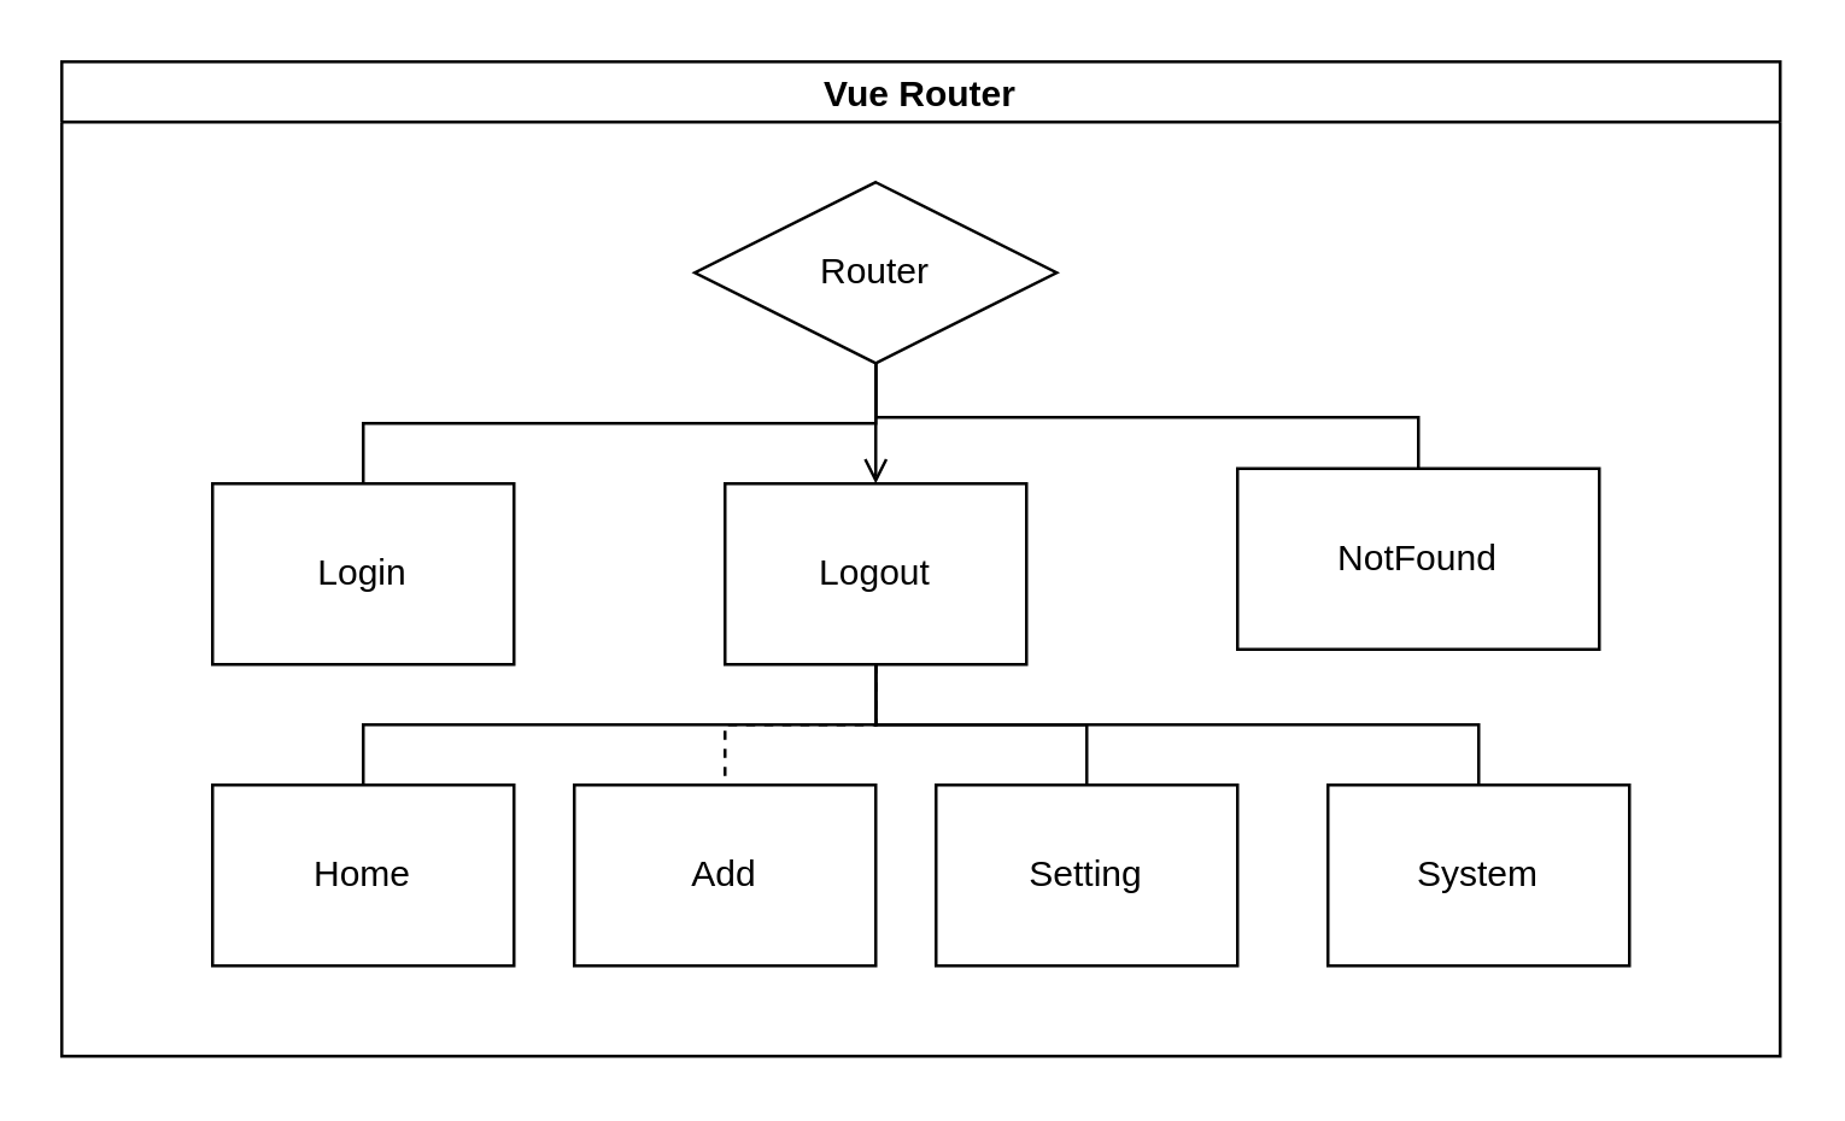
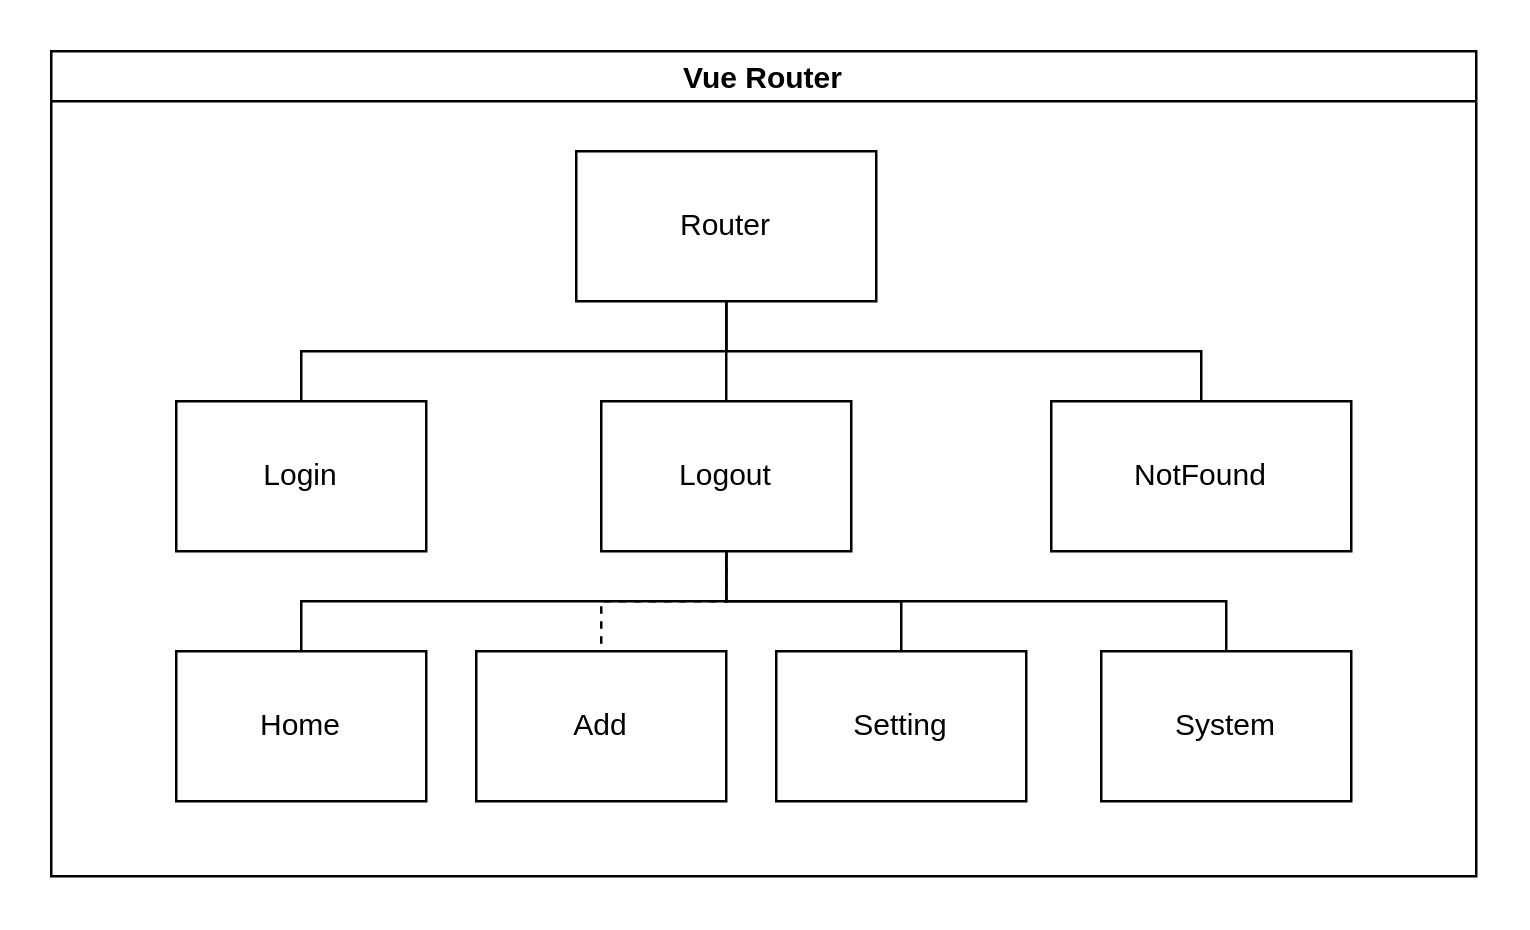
- <mxCell id="5" value="Router" style="rhombus;whiteSpace=wrap;html=1;align=center;treeFolding=1;treeMoving=1;newEdgeStyle={&quot;edgeStyle&quot;:&quot;elbowEdgeStyle&quot;,&quot;startArrow&quot;:&quot;none&quot;,&quot;endArrow&quot;:&quot;none&quot;};" vertex="1" parent="2"><mxGeometry x="210" y="40" width="120" height="60" as="geometry" /></mxCell>
+ <mxCell id="5" value="Router" style="whiteSpace=wrap;html=1;align=center;treeFolding=1;treeMoving=1;newEdgeStyle={&quot;edgeStyle&quot;:&quot;elbowEdgeStyle&quot;,&quot;startArrow&quot;:&quot;none&quot;,&quot;endArrow&quot;:&quot;none&quot;};" vertex="1" parent="2"><mxGeometry x="210" y="40" width="120" height="60" as="geometry" /></mxCell>
- <mxCell id="4" value="" style="edgeStyle=elbowEdgeStyle;elbow=vertical;startArrow=none;endArrow=open;rounded=0;" edge="1" parent="2" source="5" target="7"><mxGeometry relative="1" as="geometry" /></mxCell>
+ <mxCell id="4" value="" style="edgeStyle=elbowEdgeStyle;elbow=vertical;startArrow=none;endArrow=none;rounded=0;" edge="1" parent="2" source="5" target="7"><mxGeometry relative="1" as="geometry" /></mxCell>
- <mxCell id="9" value="NotFound" style="whiteSpace=wrap;html=1;align=center;treeFolding=1;treeMoving=1;newEdgeStyle={&quot;edgeStyle&quot;:&quot;elbowEdgeStyle&quot;,&quot;startArrow&quot;:&quot;none&quot;,&quot;endArrow&quot;:&quot;none&quot;};" vertex="1" parent="2"><mxGeometry x="390" y="135" width="120" height="60" as="geometry" /></mxCell>
+ <mxCell id="9" value="NotFound" style="whiteSpace=wrap;html=1;align=center;treeFolding=1;treeMoving=1;newEdgeStyle={&quot;edgeStyle&quot;:&quot;elbowEdgeStyle&quot;,&quot;startArrow&quot;:&quot;none&quot;,&quot;endArrow&quot;:&quot;none&quot;};" vertex="1" parent="2"><mxGeometry x="400" y="140" width="120" height="60" as="geometry" /></mxCell>
